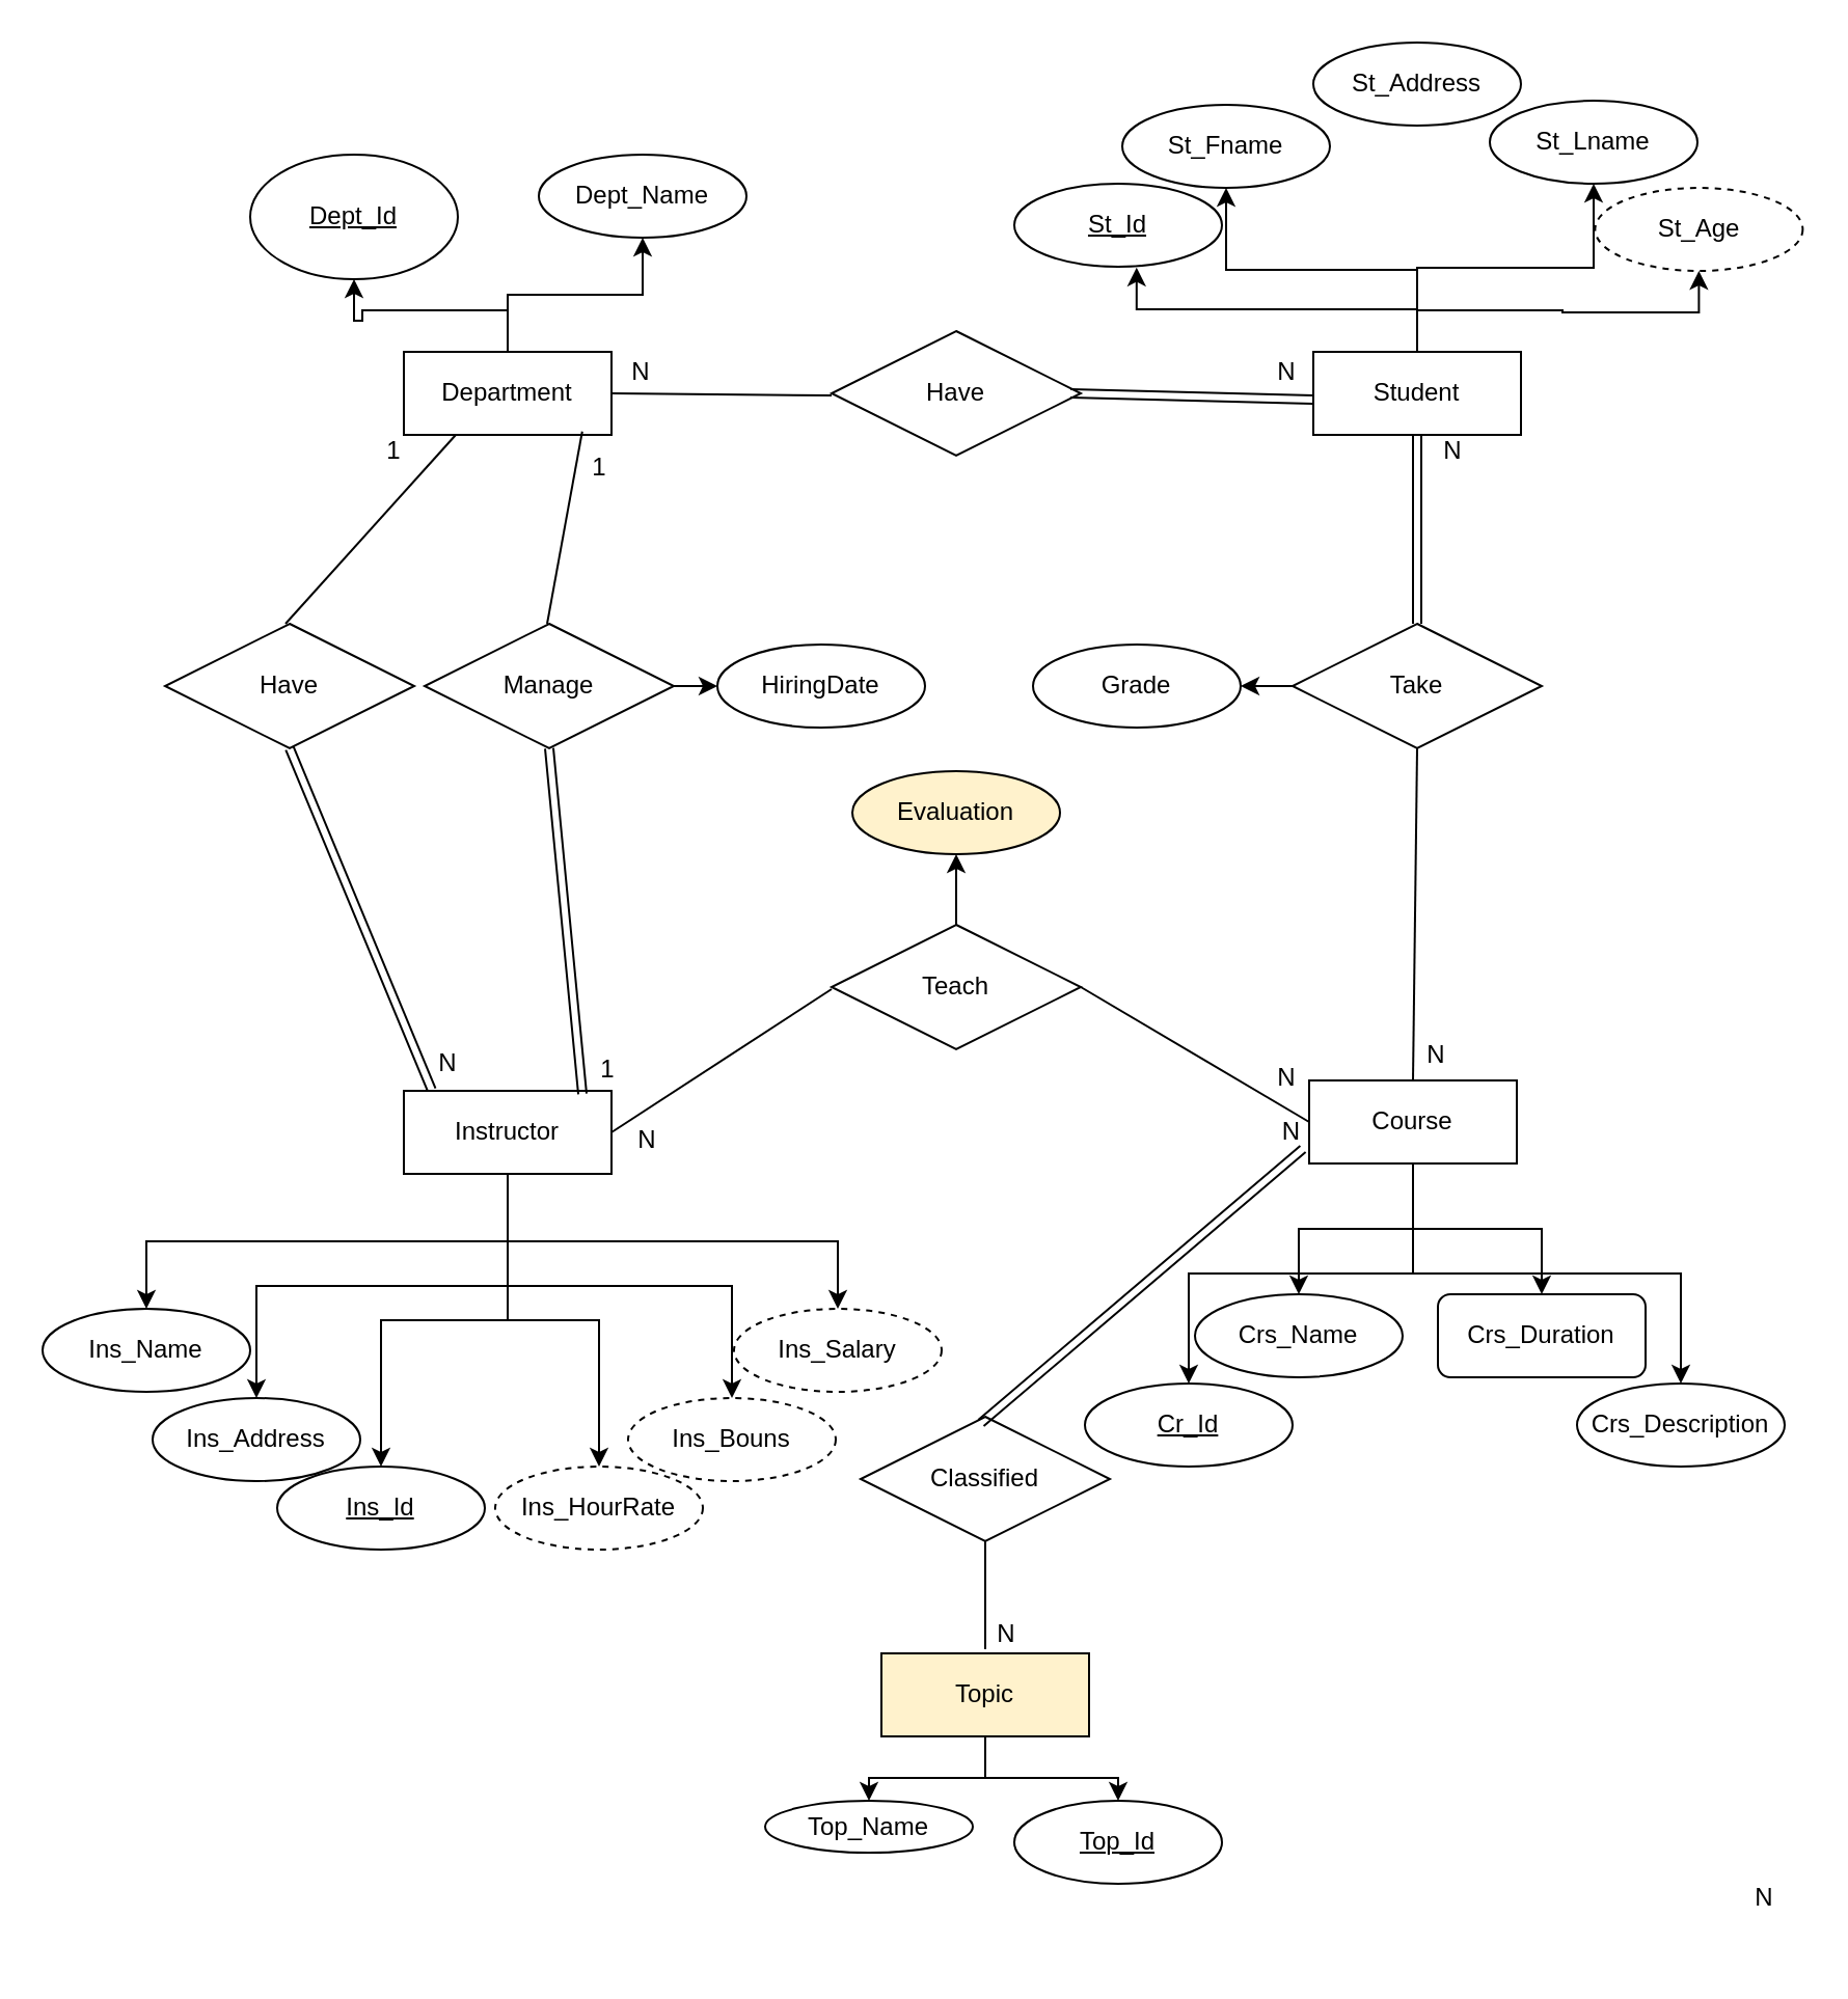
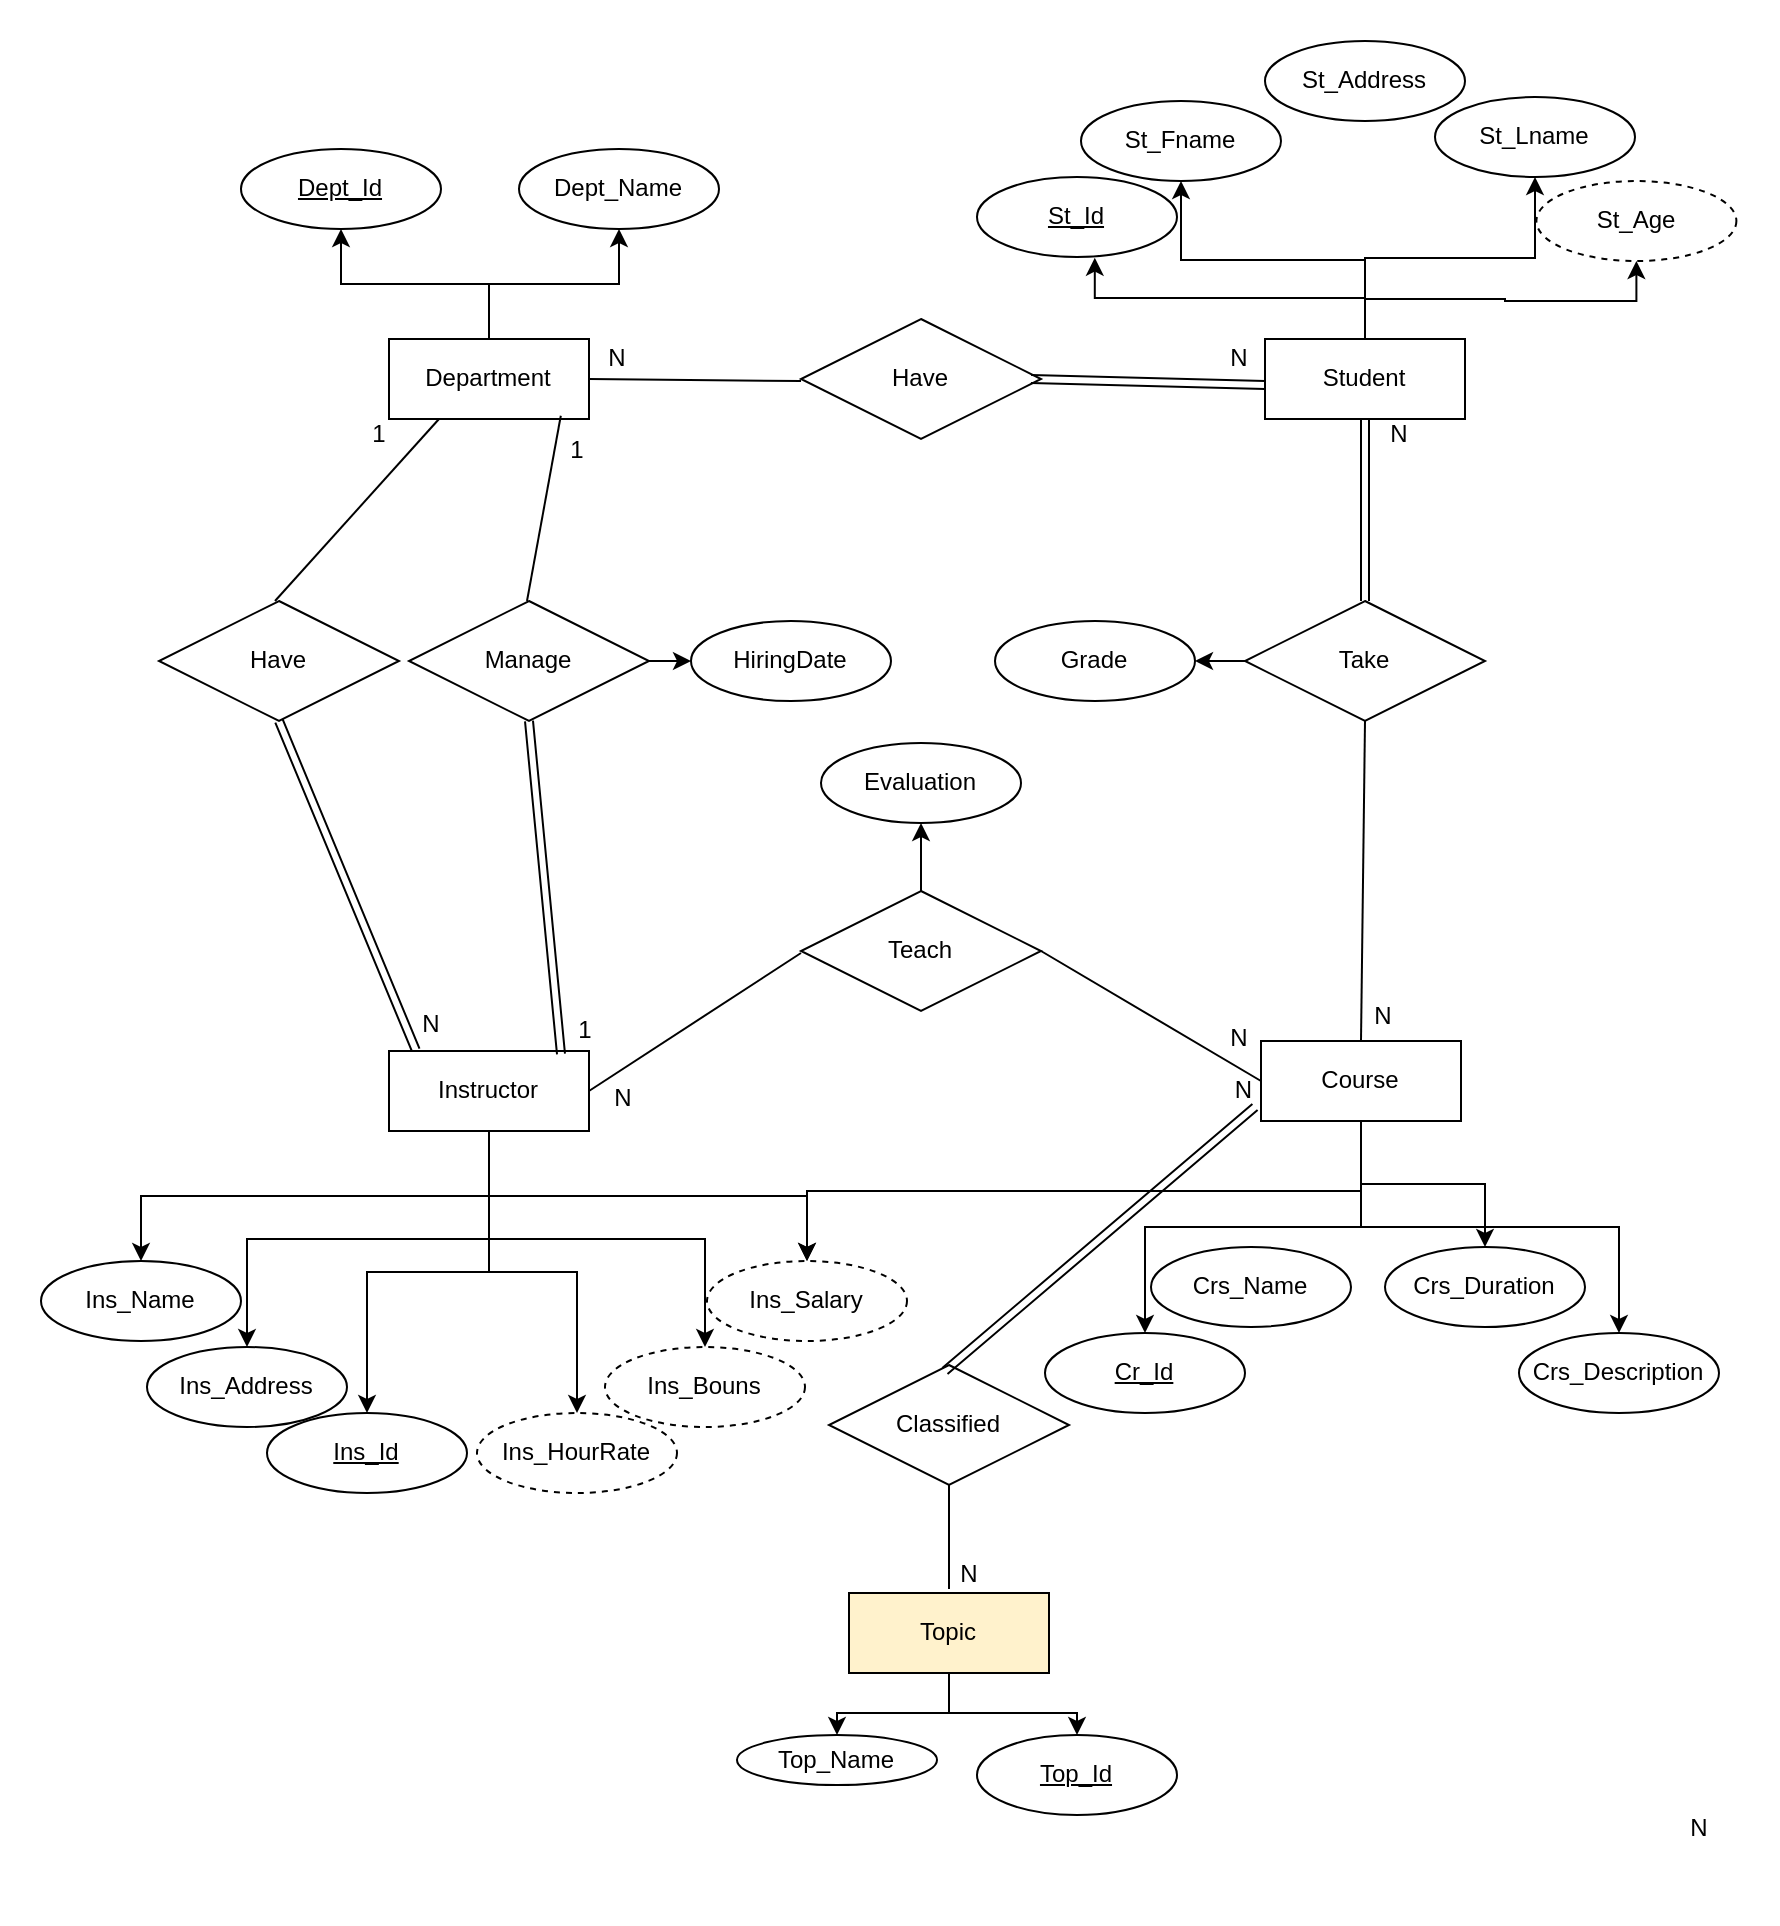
- <mxCell id="28" value="Dept_Id" style="ellipse;whiteSpace=wrap;html=1;align=center;fontStyle=4;" parent="1" vertex="1"><mxGeometry x="120" y="74" width="100" height="60" as="geometry" /></mxCell>
+ <mxCell id="28" value="Dept_Id" style="ellipse;whiteSpace=wrap;html=1;align=center;fontStyle=4;" parent="1" vertex="1"><mxGeometry x="120" y="74" width="100" height="40" as="geometry" /></mxCell>
- <mxCell id="54" value="Evaluation" style="ellipse;whiteSpace=wrap;html=1;align=center;fillColor=#fff2cc;" parent="1" vertex="1"><mxGeometry x="410" y="371" width="100" height="40" as="geometry" /></mxCell>
+ <mxCell id="54" value="Evaluation" style="ellipse;whiteSpace=wrap;html=1;align=center;" parent="1" vertex="1"><mxGeometry x="410" y="371" width="100" height="40" as="geometry" /></mxCell>
- <mxCell id="18" style="edgeStyle=orthogonalEdgeStyle;rounded=0;orthogonalLoop=1;jettySize=auto;html=1;exitX=0.5;exitY=1;exitDx=0;exitDy=0;" edge="1" parent="1" source="20" target="34"><mxGeometry relative="1" as="geometry" /></mxCell>
+ <mxCell id="18" style="edgeStyle=orthogonalEdgeStyle;rounded=0;orthogonalLoop=1;jettySize=auto;html=1;exitX=0.5;exitY=1;exitDx=0;exitDy=0;" edge="1" parent="1" source="20" target="40"><mxGeometry relative="1" as="geometry" /></mxCell>
- <mxCell id="35" value="Crs_Duration" style="whiteSpace=wrap;html=1;align=center;rounded=1;" parent="1" vertex="1"><mxGeometry x="692" y="623" width="100" height="40" as="geometry" /></mxCell>
+ <mxCell id="35" value="Crs_Duration" style="ellipse;whiteSpace=wrap;html=1;align=center;" parent="1" vertex="1"><mxGeometry x="692" y="623" width="100" height="40" as="geometry" /></mxCell>
